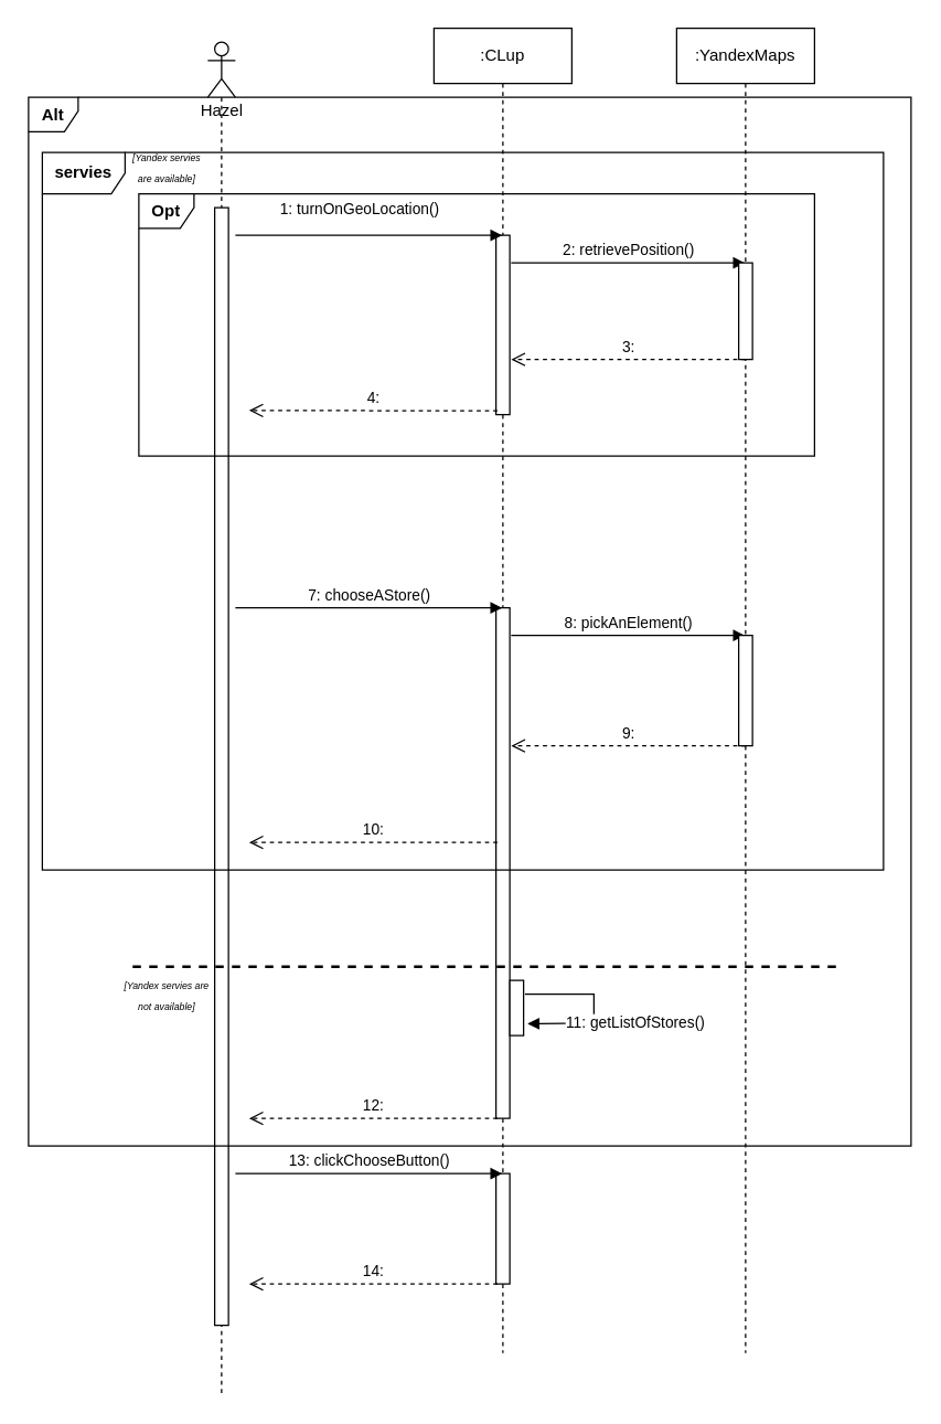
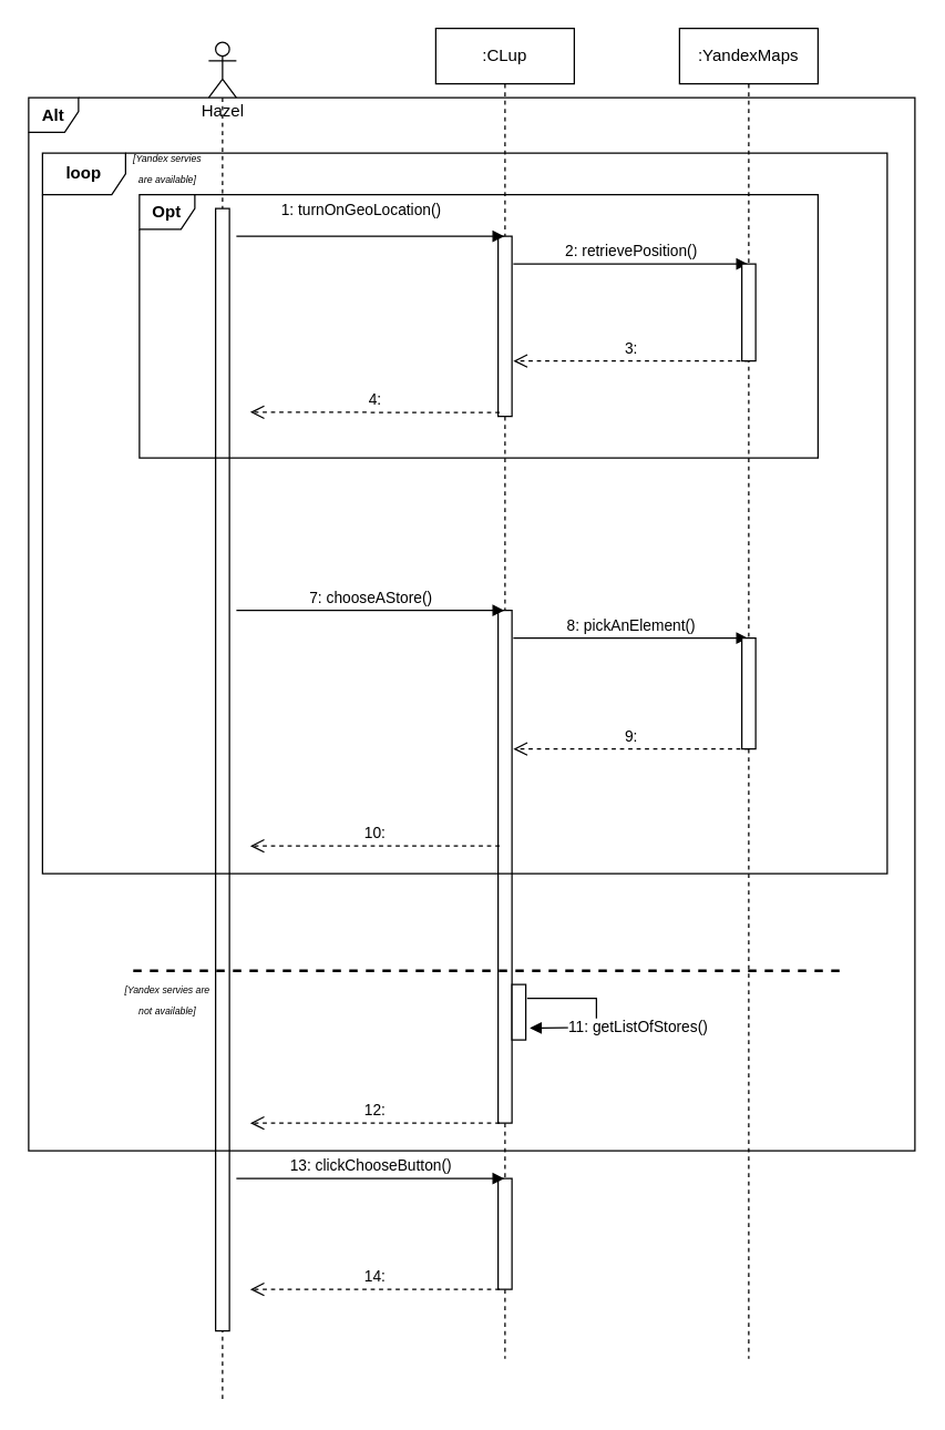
- <mxCell id="28" value="&lt;b&gt;servies&lt;/b&gt;" style="shape=umlFrame;whiteSpace=wrap;html=1;" vertex="1" parent="1"><mxGeometry x="30" y="110" width="610" height="520" as="geometry" /></mxCell>
+ <mxCell id="28" value="&lt;b&gt;loop&lt;/b&gt;" style="shape=umlFrame;whiteSpace=wrap;html=1;" vertex="1" parent="1"><mxGeometry x="30" y="110" width="610" height="520" as="geometry" /></mxCell>
